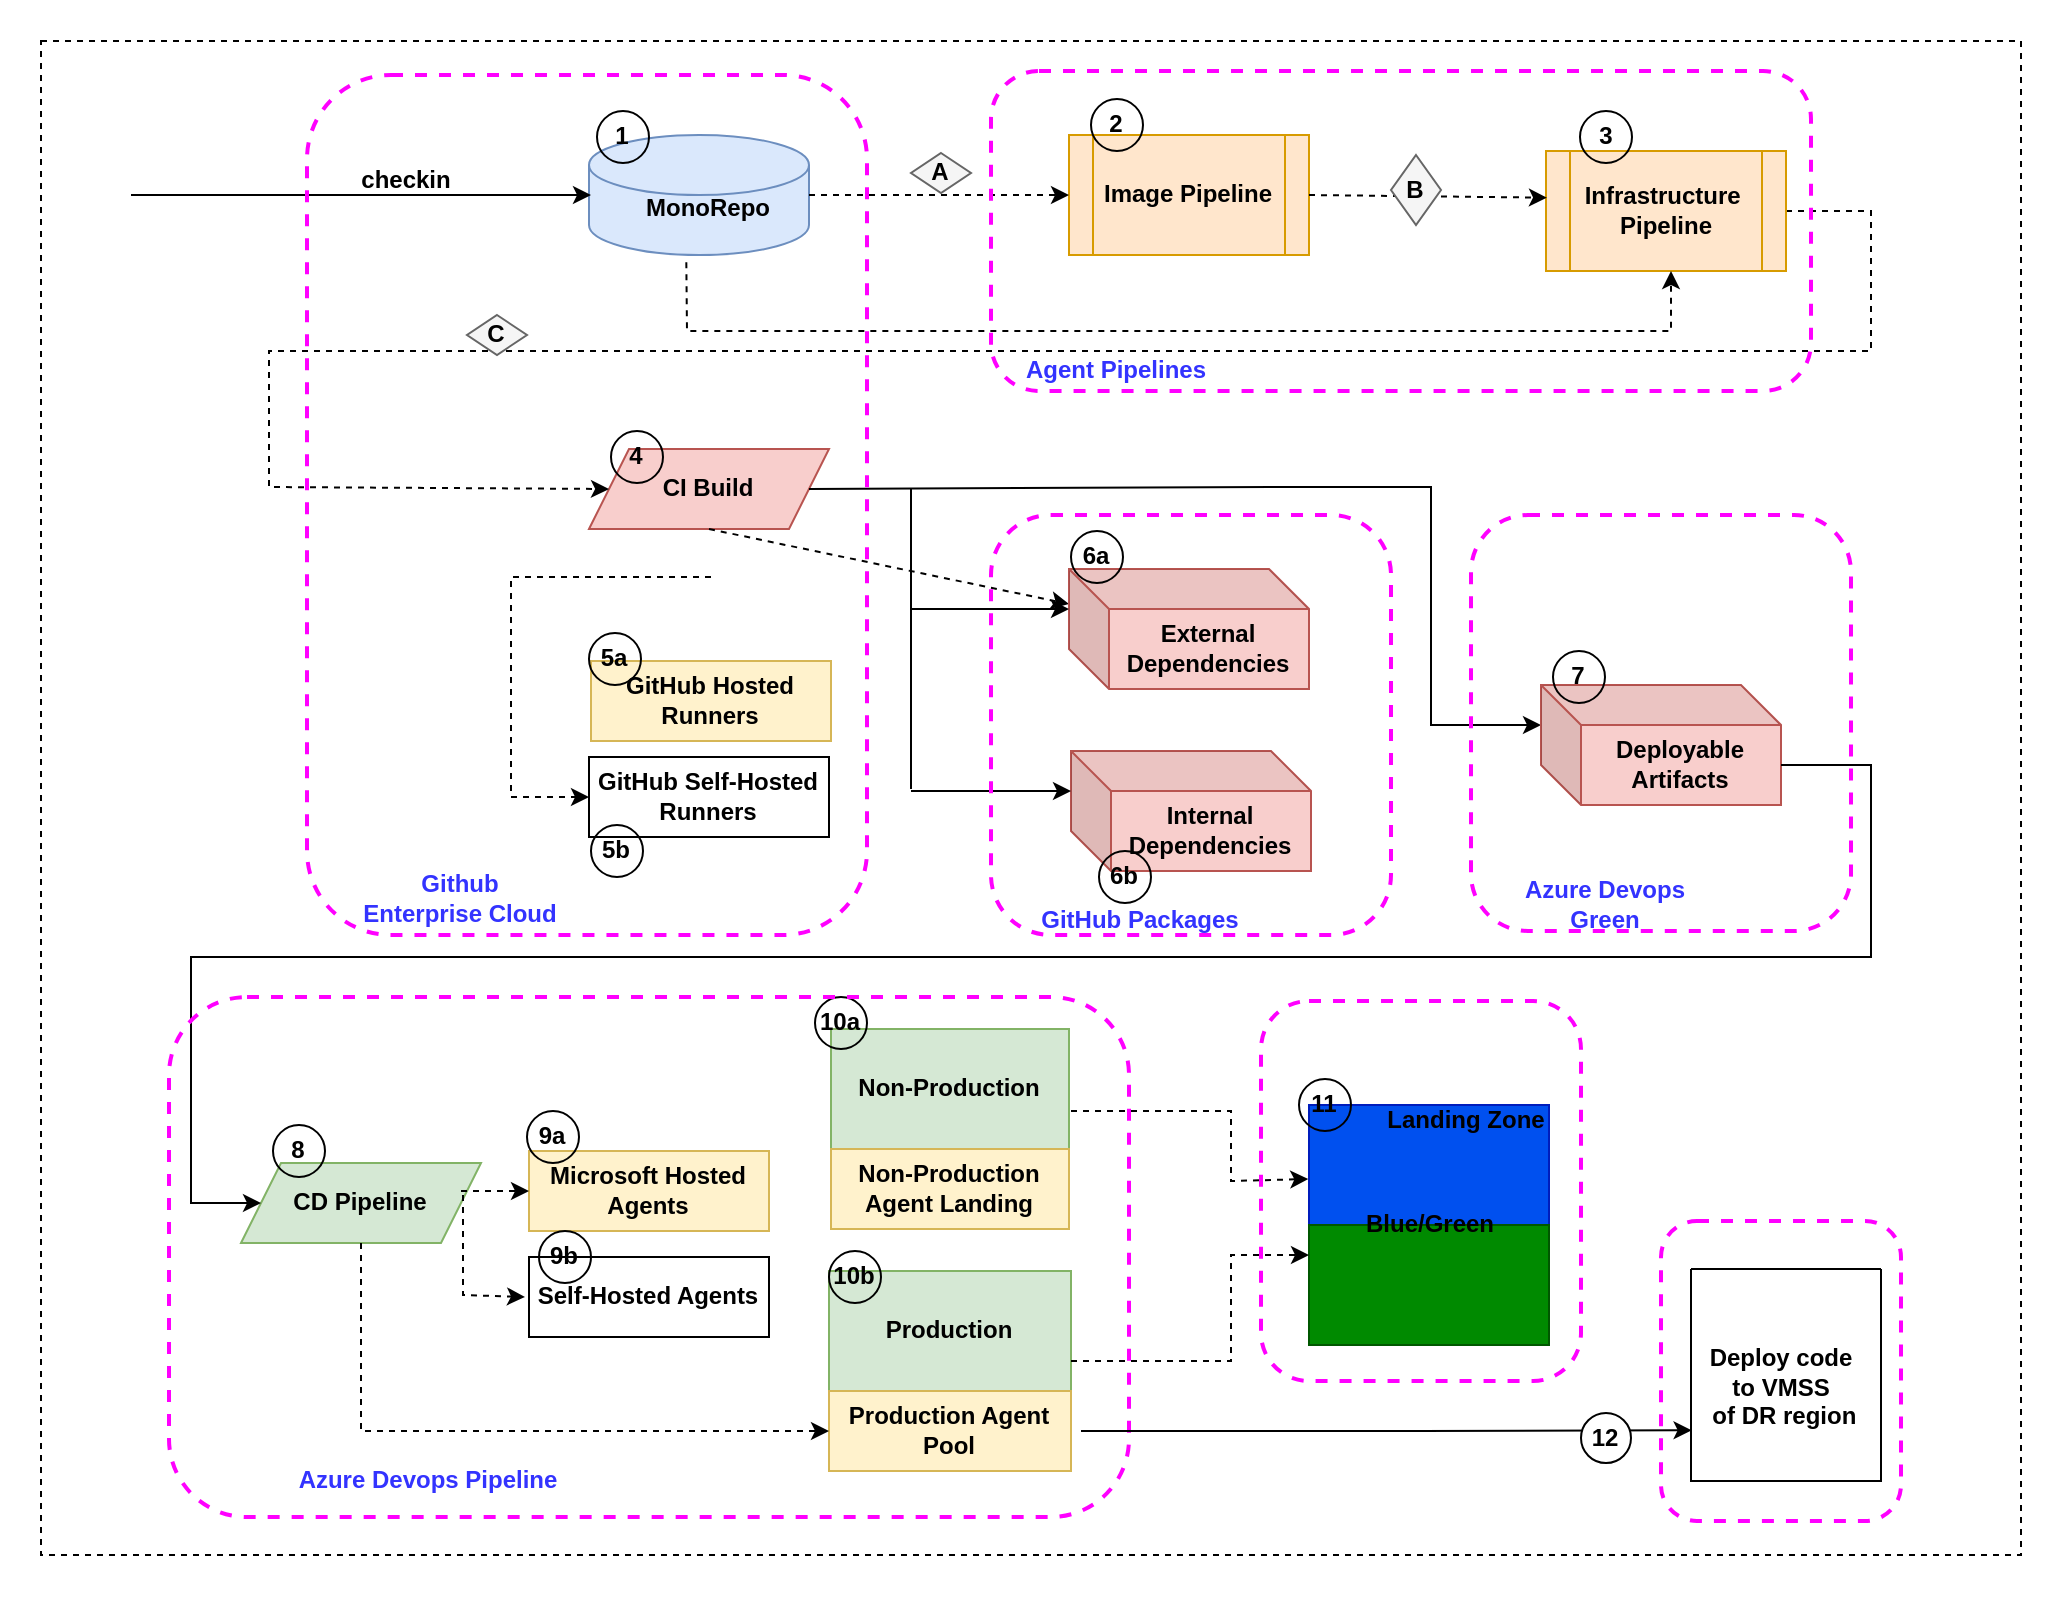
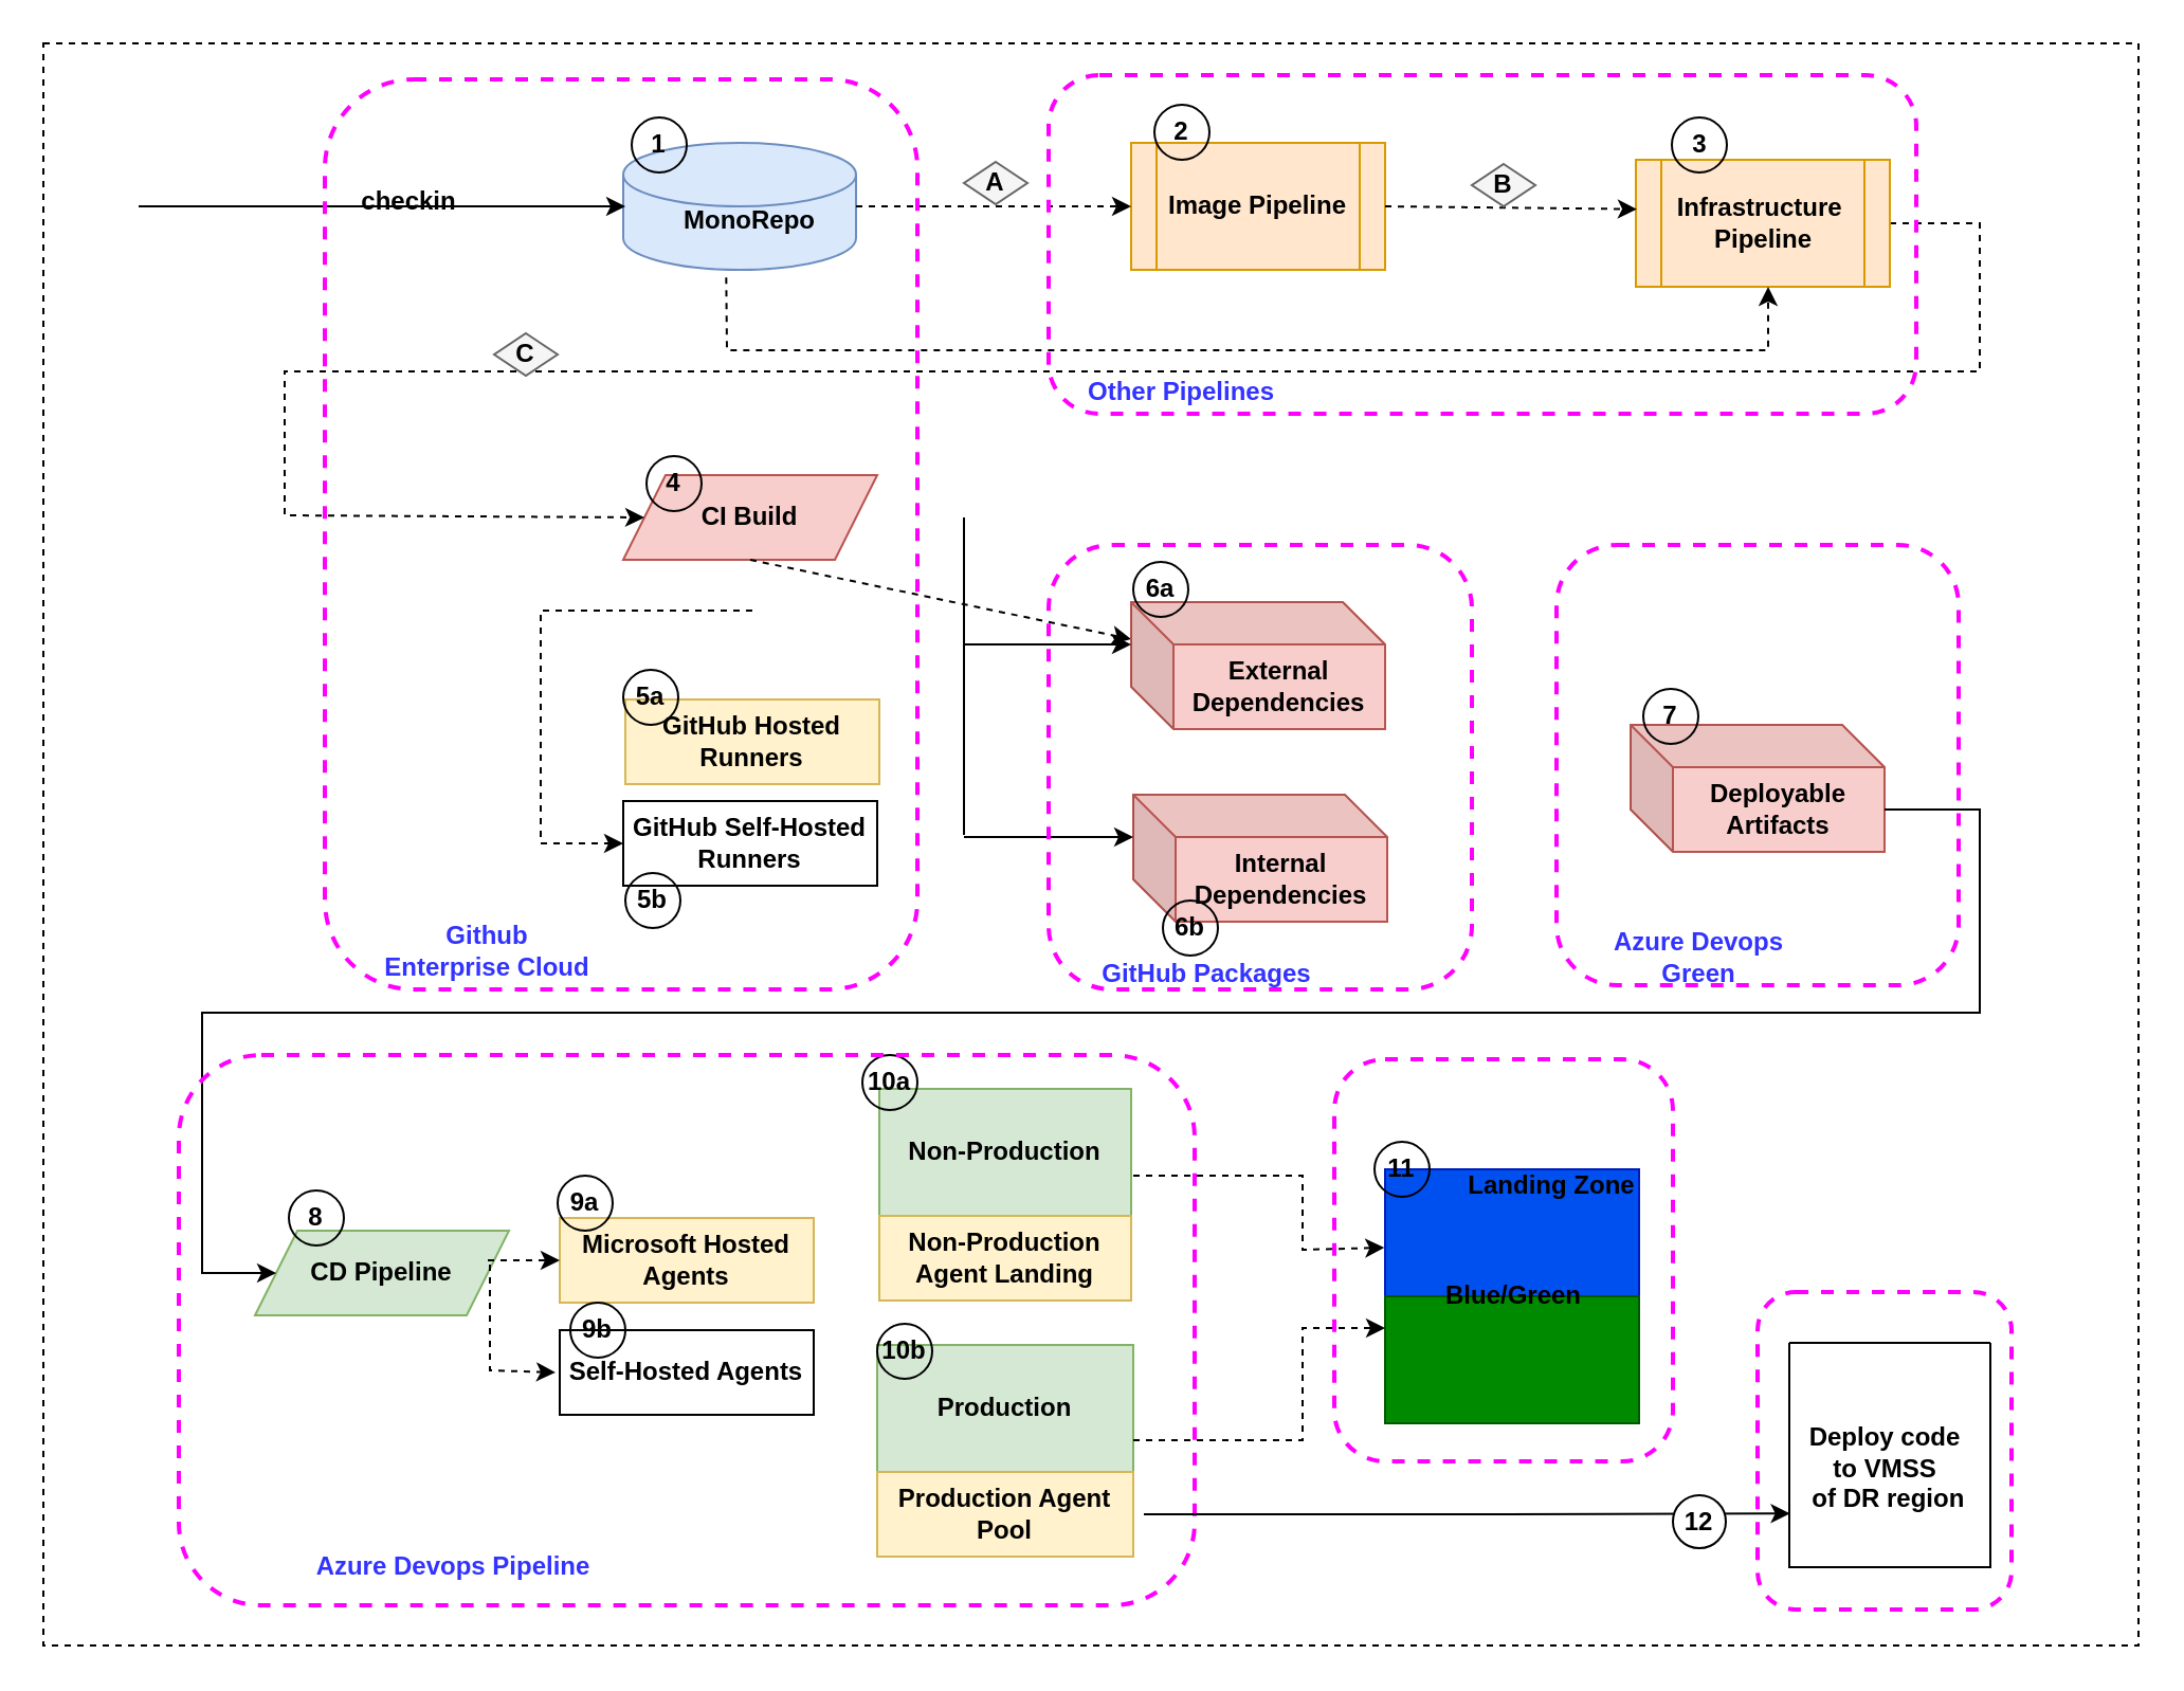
- <mxCell id="32" value="&lt;b&gt;checkin&lt;/b&gt;" style="text;html=1;strokeColor=none;fillColor=none;align=center;verticalAlign=middle;whiteSpace=wrap;rounded=0;dashed=1;" parent="2" vertex="1"><mxGeometry x="153" y="55" width="60" height="30" as="geometry" /></mxCell>
+ <mxCell id="32" value="&lt;b&gt;checkin&lt;/b&gt;" style="text;html=1;strokeColor=none;fillColor=none;align=center;verticalAlign=middle;whiteSpace=wrap;rounded=0;dashed=1;" parent="2" vertex="1"><mxGeometry x="143" y="60" width="60" height="30" as="geometry" /></mxCell>
- <mxCell id="66" value="&lt;b&gt;&lt;font color=&quot;#000000&quot;&gt;B&lt;/font&gt;&lt;/b&gt;" style="rhombus;whiteSpace=wrap;html=1;fontColor=#333333;strokeColor=#666666;strokeWidth=1;fillColor=#f5f5f5;" parent="2" vertex="1"><mxGeometry x="675" y="57" width="25" height="35" as="geometry" /></mxCell>
+ <mxCell id="66" value="&lt;b&gt;&lt;font color=&quot;#000000&quot;&gt;B&lt;/font&gt;&lt;/b&gt;" style="rhombus;whiteSpace=wrap;html=1;fontColor=#333333;strokeColor=#666666;strokeWidth=1;fillColor=#f5f5f5;" parent="2" vertex="1"><mxGeometry x="675" y="57" width="30" height="20" as="geometry" /></mxCell>
- <mxCell id="57" value="&lt;b&gt;&lt;font color=&quot;#3333ff&quot;&gt;Agent Pipelines&lt;/font&gt;&lt;/b&gt;" style="text;html=1;strokeColor=none;fillColor=none;align=center;verticalAlign=middle;whiteSpace=wrap;rounded=0;dashed=1;fontColor=#000000;" parent="2" vertex="1"><mxGeometry x="463" y="150" width="150" height="30" as="geometry" /></mxCell>
+ <mxCell id="57" value="&lt;b&gt;&lt;font color=&quot;#3333ff&quot;&gt;Other Pipelines&lt;/font&gt;&lt;/b&gt;" style="text;html=1;strokeColor=none;fillColor=none;align=center;verticalAlign=middle;whiteSpace=wrap;rounded=0;dashed=1;fontColor=#000000;" parent="2" vertex="1"><mxGeometry x="463" y="150" width="150" height="30" as="geometry" /></mxCell>
- <mxCell id="14" value="" style="endArrow=classic;html=1;rounded=0;exitX=1;exitY=0.5;exitDx=0;exitDy=0;entryX=0;entryY=0;entryDx=0;entryDy=20;entryPerimeter=0;" parent="2" source="6" target="20" edge="1"><mxGeometry width="50" height="50" relative="1" as="geometry"><mxPoint x="415" y="243.283" as="sourcePoint" /><mxPoint x="635" y="223" as="targetPoint" /><Array as="points"><mxPoint x="615" y="223" /><mxPoint x="695" y="223" /><mxPoint x="695" y="342" /></Array></mxGeometry></mxCell>
- <mxCell id="60" value="" style="endArrow=classic;html=1;rounded=0;fontColor=#3333FF;exitX=0.5;exitY=1;exitDx=0;exitDy=0;entryX=0;entryY=0.5;entryDx=0;entryDy=0;dashed=1;" parent="2" source="19" target="25" edge="1"><mxGeometry width="50" height="50" relative="1" as="geometry"><mxPoint x="375" y="487" as="sourcePoint" /><mxPoint x="425" y="437" as="targetPoint" /><Array as="points"><mxPoint x="160" y="695" /></Array></mxGeometry></mxCell>
